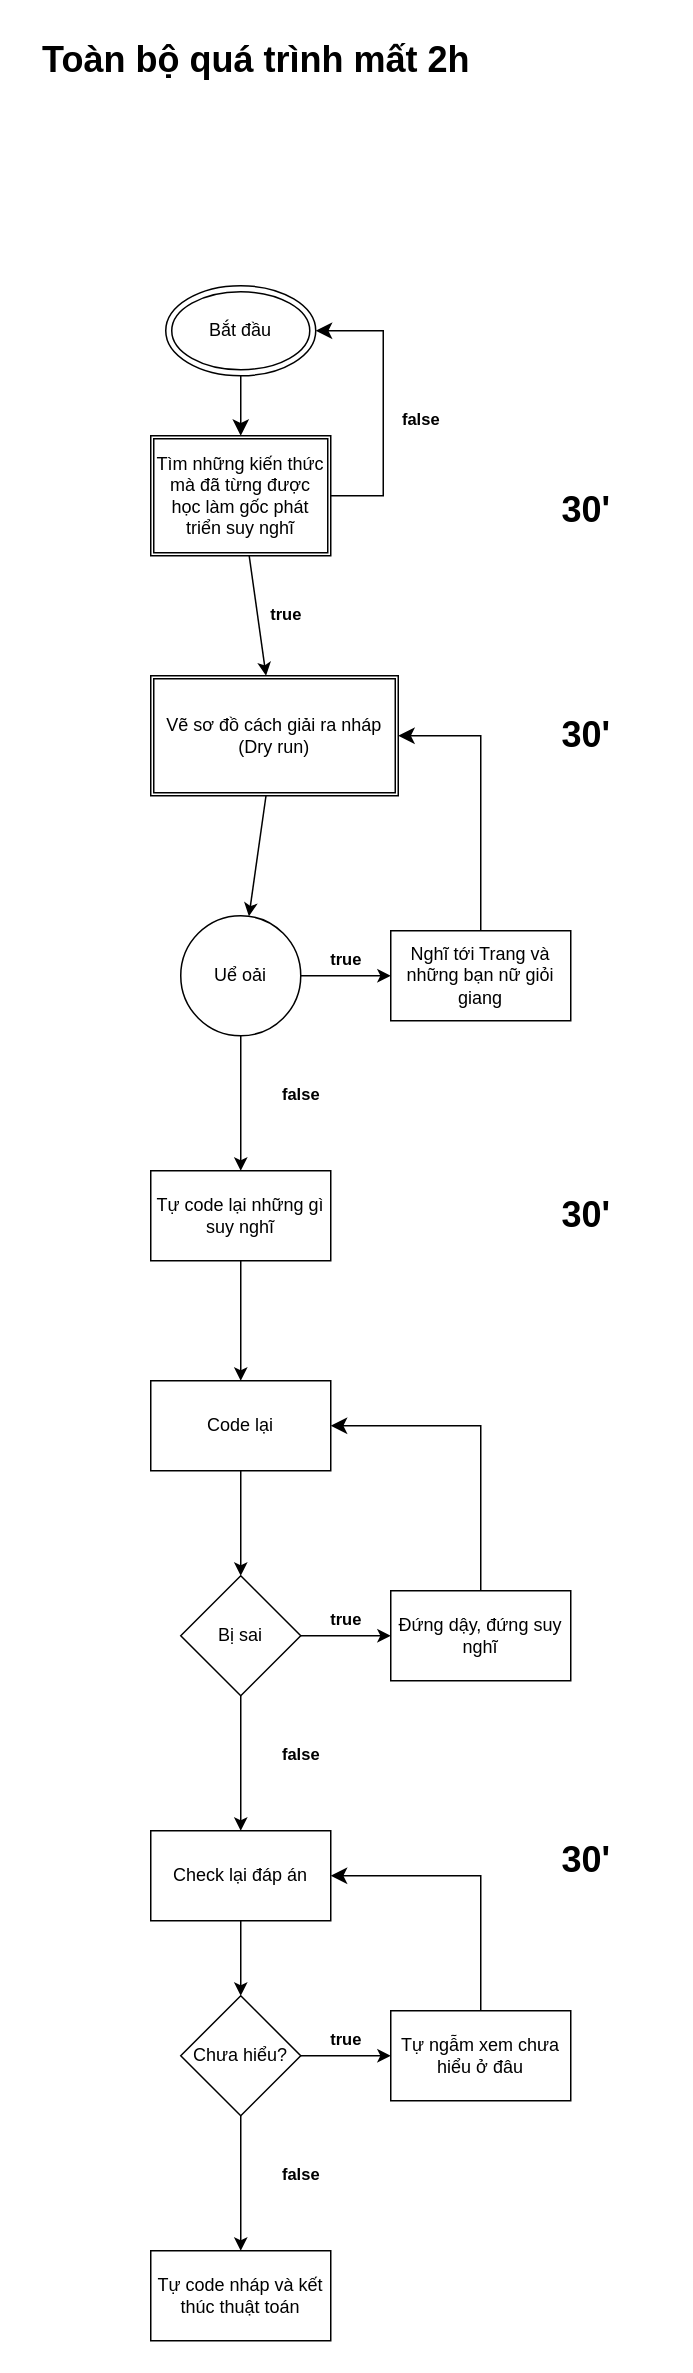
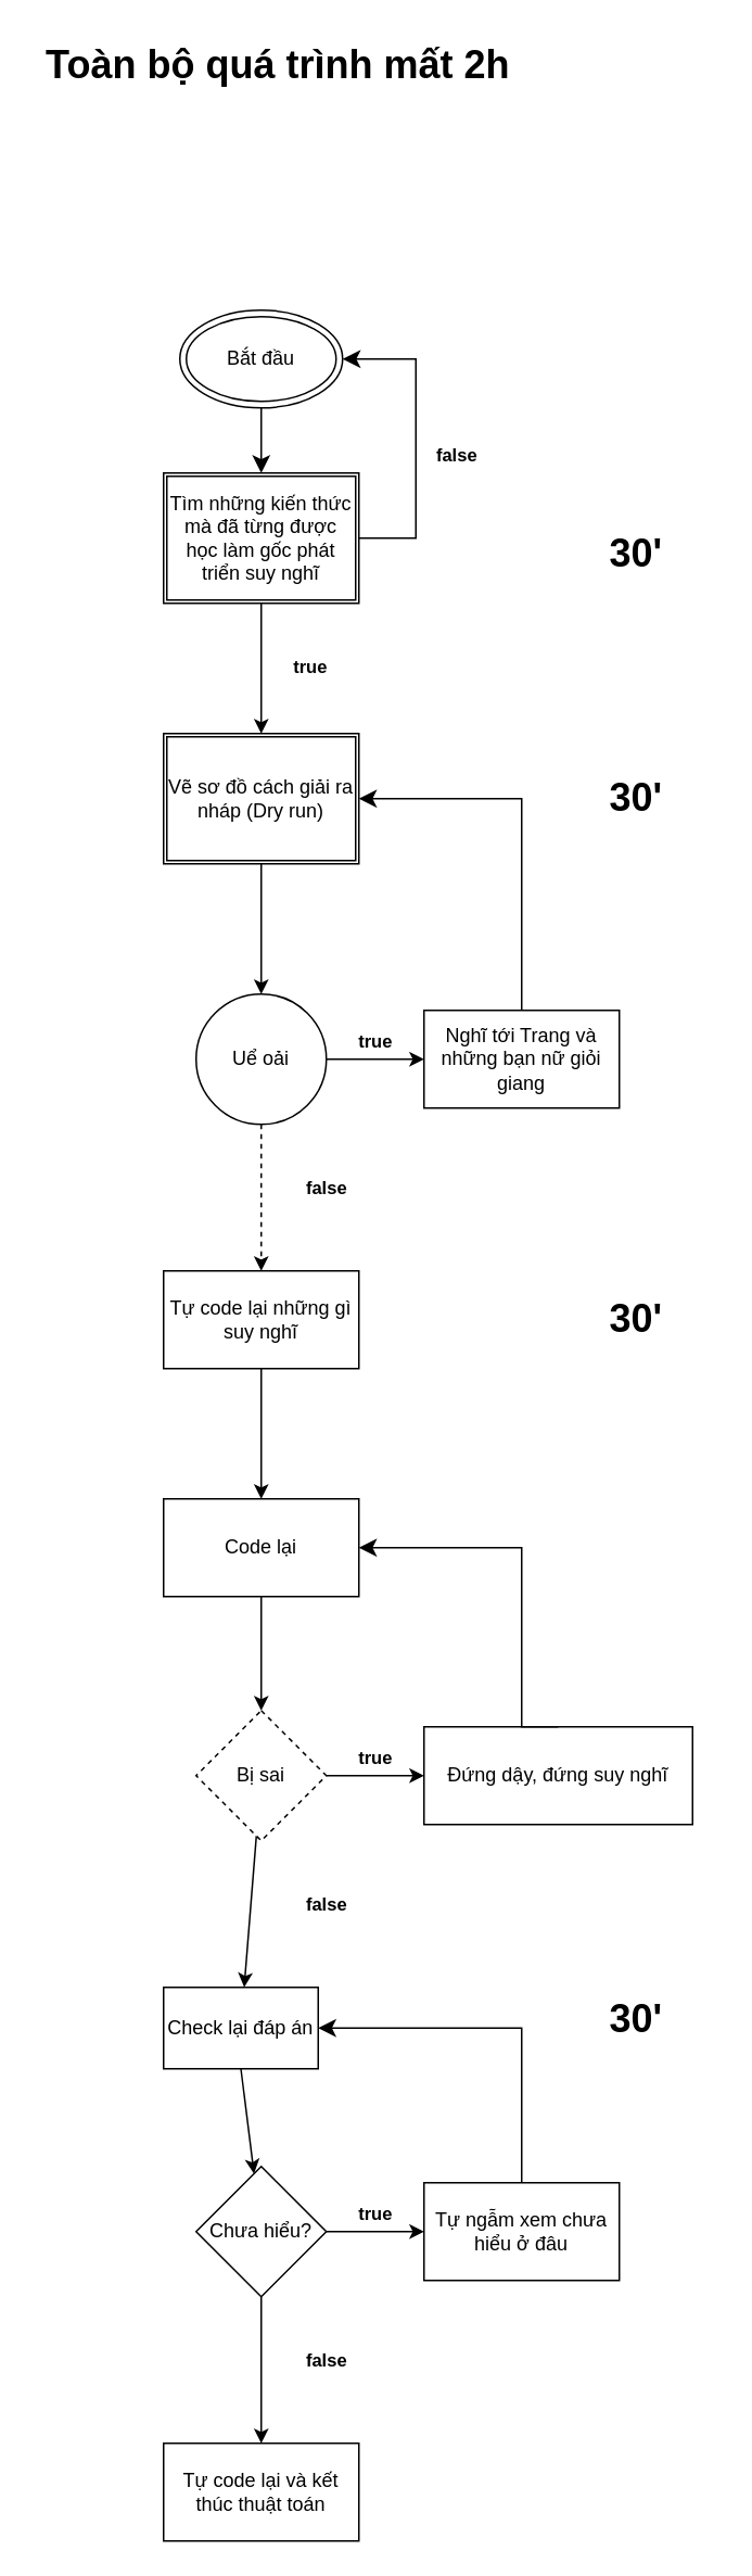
- <mxCell id="6" value="Vẽ sơ đồ cách giải ra nháp (Dry run)" style="shape=ext;double=1;rounded=0;whiteSpace=wrap;html=1;" parent="1" vertex="1"><mxGeometry x="100" y="450" width="165" height="80" as="geometry" /></mxCell>
+ <mxCell id="6" value="Vẽ sơ đồ cách giải ra nháp (Dry run)" style="shape=ext;double=1;rounded=0;whiteSpace=wrap;html=1;" parent="1" vertex="1"><mxGeometry x="100" y="450" width="120" height="80" as="geometry" /></mxCell>
- <mxCell id="9" value="" style="edgeStyle=none;html=1;fontSize=11;" parent="1" source="10" target="18" edge="1"><mxGeometry relative="1" as="geometry" /></mxCell>
+ <mxCell id="9" value="" style="edgeStyle=none;html=1;fontSize=11;dashed=1;" parent="1" source="10" target="18" edge="1"><mxGeometry relative="1" as="geometry" /></mxCell>
- <mxCell id="23" value="Bị sai" style="rhombus;whiteSpace=wrap;html=1;rounded=0;" parent="1" vertex="1"><mxGeometry x="120" y="1050" width="80" height="80" as="geometry" /></mxCell>
+ <mxCell id="23" value="Bị sai" style="rhombus;whiteSpace=wrap;html=1;rounded=0;dashed=1;" parent="1" vertex="1"><mxGeometry x="120" y="1050" width="80" height="80" as="geometry" /></mxCell>
- <mxCell id="24" value="Đứng dậy, đứng suy nghĩ" style="whiteSpace=wrap;html=1;rounded=0;" parent="1" vertex="1"><mxGeometry x="260" y="1060" width="120" height="60" as="geometry" /></mxCell>
+ <mxCell id="24" value="Đứng dậy, đứng suy nghĩ" style="whiteSpace=wrap;html=1;rounded=0;" parent="1" vertex="1"><mxGeometry x="260" y="1060" width="165" height="60" as="geometry" /></mxCell>
- <mxCell id="27" value="Check lại đáp án" style="whiteSpace=wrap;html=1;rounded=0;" parent="1" vertex="1"><mxGeometry x="100" y="1220" width="120" height="60" as="geometry" /></mxCell>
+ <mxCell id="27" value="Check lại đáp án" style="whiteSpace=wrap;html=1;rounded=0;" parent="1" vertex="1"><mxGeometry x="100" y="1220" width="95" height="50" as="geometry" /></mxCell>
- <mxCell id="38" value="Tự code nháp và kết thúc thuật toán" style="whiteSpace=wrap;html=1;rounded=0;" vertex="1" parent="1"><mxGeometry x="100" y="1500" width="120" height="60" as="geometry" /></mxCell>
+ <mxCell id="38" value="Tự code lại và kết thúc thuật toán" style="whiteSpace=wrap;html=1;rounded=0;" vertex="1" parent="1"><mxGeometry x="100" y="1500" width="120" height="60" as="geometry" /></mxCell>
